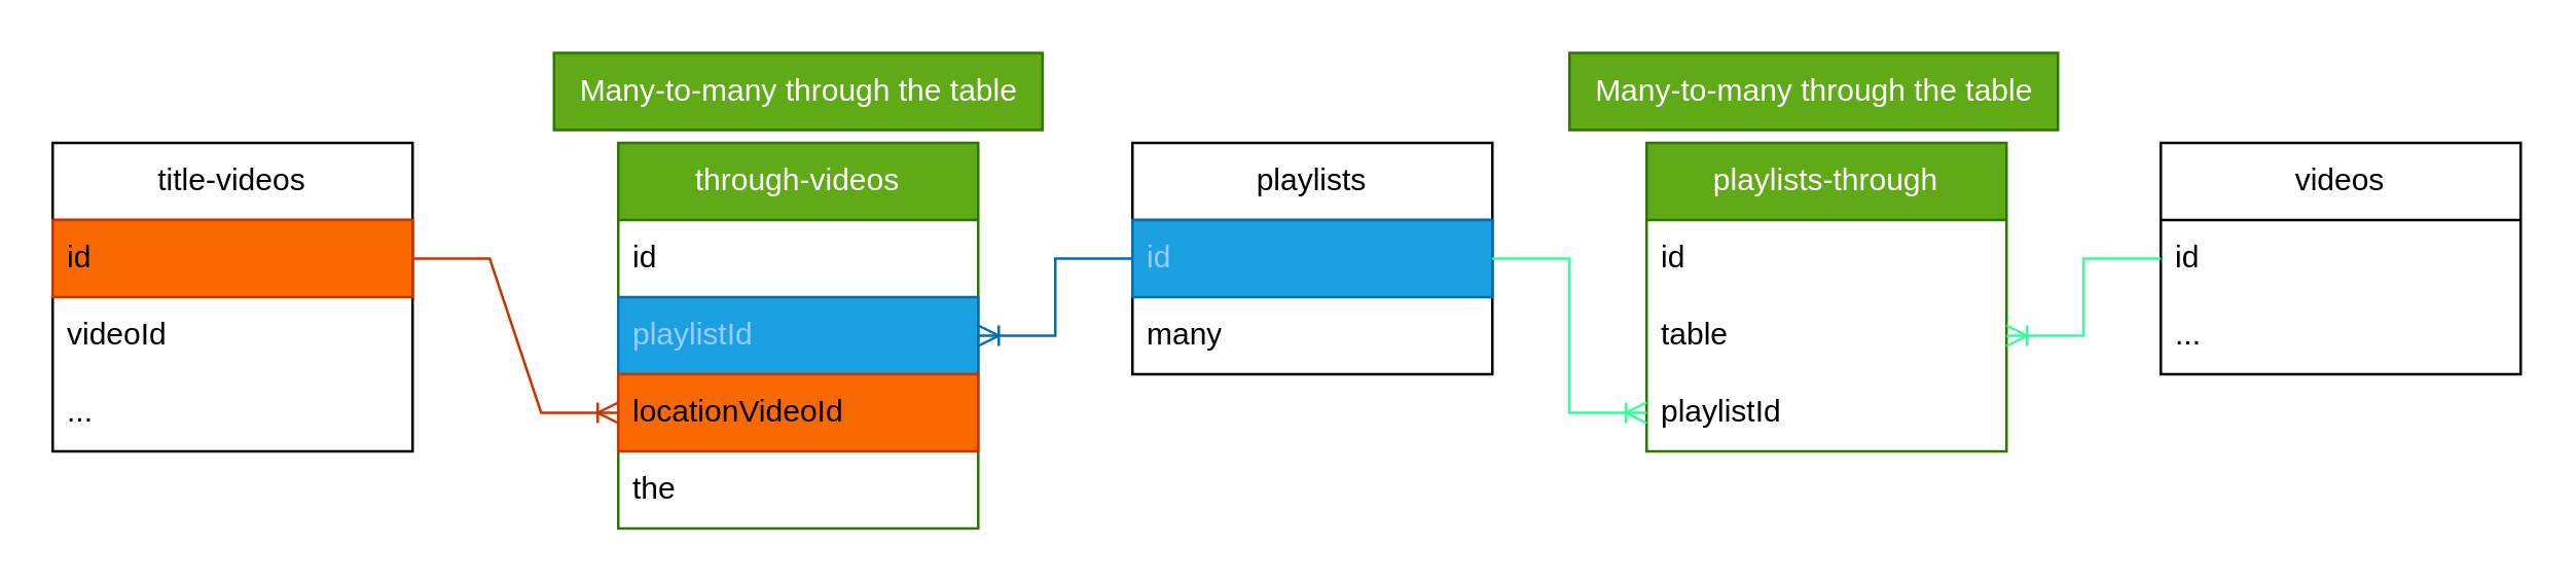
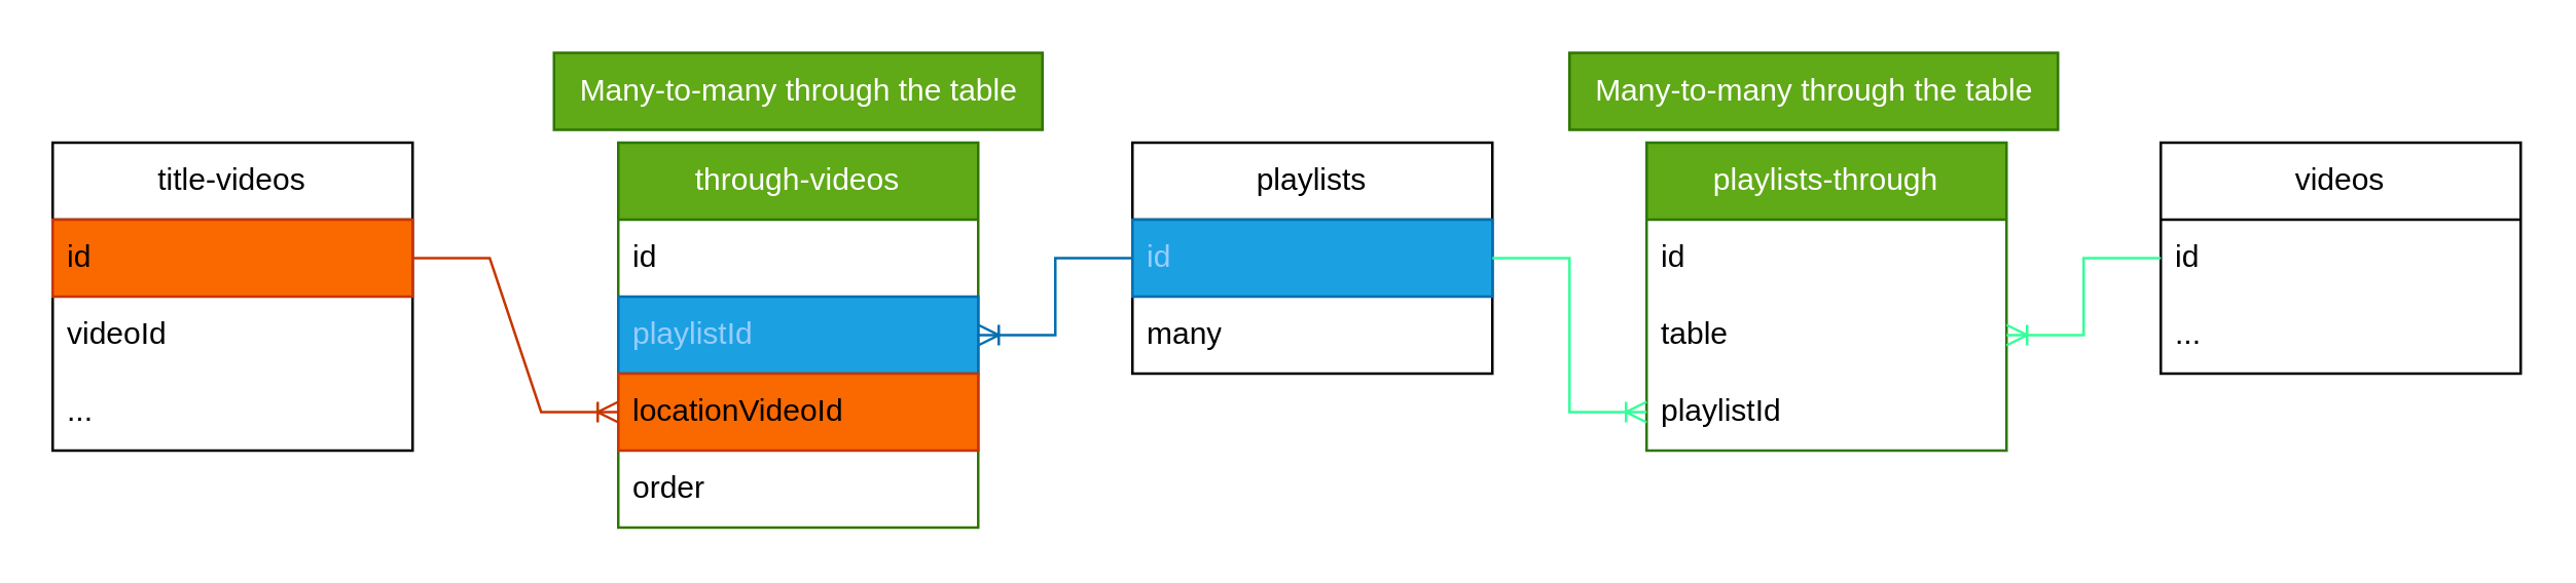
- <mxCell id="20" value="the" style="text;align=left;verticalAlign=middle;spacingLeft=4;spacingRight=4;overflow=hidden;points=[[0,0.5],[1,0.5]];portConstraint=eastwest;rotatable=0;whiteSpace=wrap;html=1;" vertex="1" parent="16"><mxGeometry y="120" width="140" height="30" as="geometry" /></mxCell>
+ <mxCell id="20" value="order" style="text;align=left;verticalAlign=middle;spacingLeft=4;spacingRight=4;overflow=hidden;points=[[0,0.5],[1,0.5]];portConstraint=eastwest;rotatable=0;whiteSpace=wrap;html=1;" vertex="1" parent="16"><mxGeometry y="120" width="140" height="30" as="geometry" /></mxCell>
